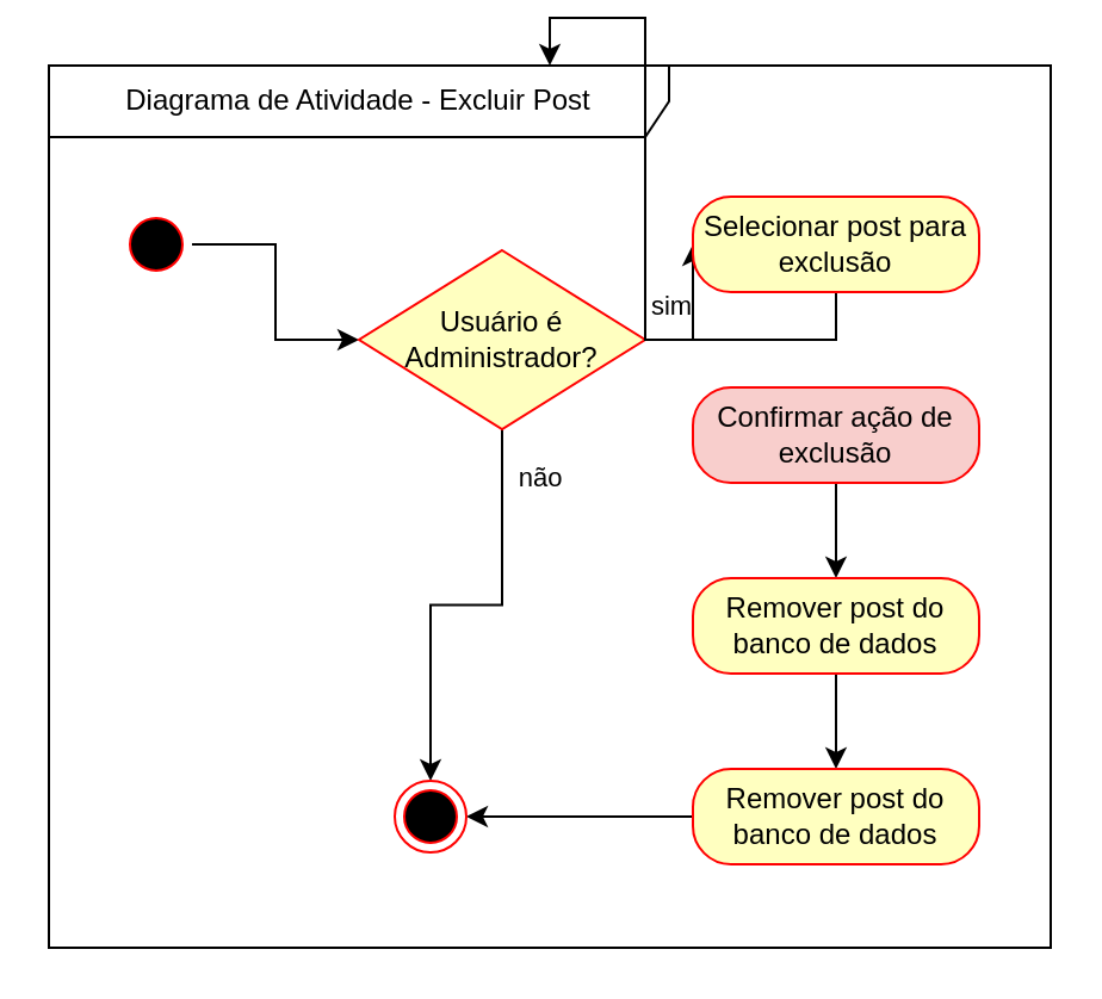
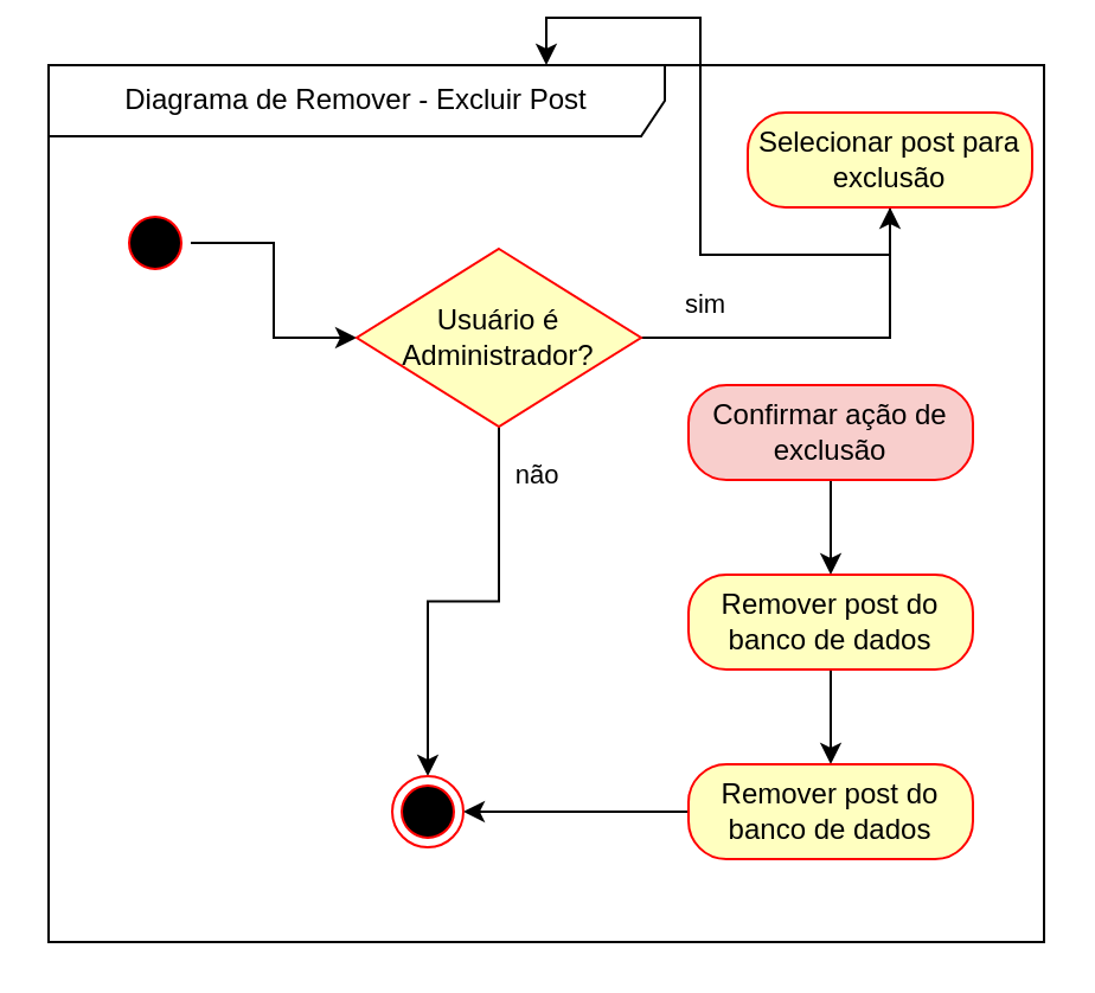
- <mxCell id="2" value="Diagrama de Atividade - Excluir Post" style="shape=umlFrame;whiteSpace=wrap;html=1;pointerEvents=0;width=260;height=30;" parent="1" vertex="1"><mxGeometry x="20" y="20" width="420" height="370" as="geometry" /></mxCell>
+ <mxCell id="2" value="Diagrama de Remover - Excluir Post" style="shape=umlFrame;whiteSpace=wrap;html=1;pointerEvents=0;width=260;height=30;" parent="1" vertex="1"><mxGeometry x="20" y="20" width="420" height="370" as="geometry" /></mxCell>
- <mxCell id="11" value="Selecionar post para exclusão" style="rounded=1;whiteSpace=wrap;html=1;arcSize=40;fontColor=#000000;fillColor=#ffffc0;strokeColor=#ff0000;" parent="1" vertex="1"><mxGeometry x="290" y="75" width="120" height="40" as="geometry" /></mxCell>
+ <mxCell id="11" value="Selecionar post para exclusão" style="rounded=1;whiteSpace=wrap;html=1;arcSize=40;fontColor=#000000;fillColor=#ffffc0;strokeColor=#ff0000;" parent="1" vertex="1"><mxGeometry x="315" y="40" width="120" height="40" as="geometry" /></mxCell>
